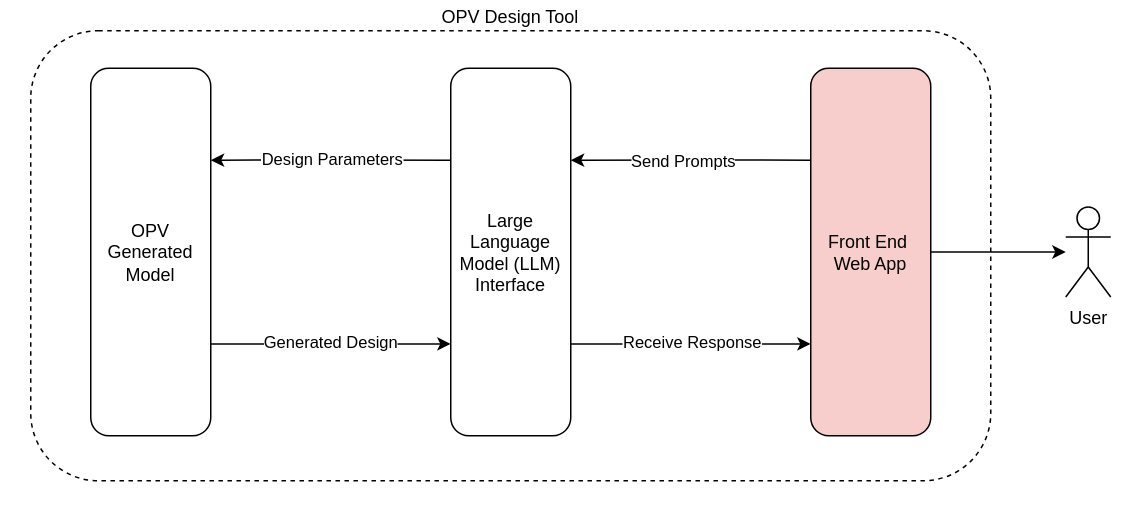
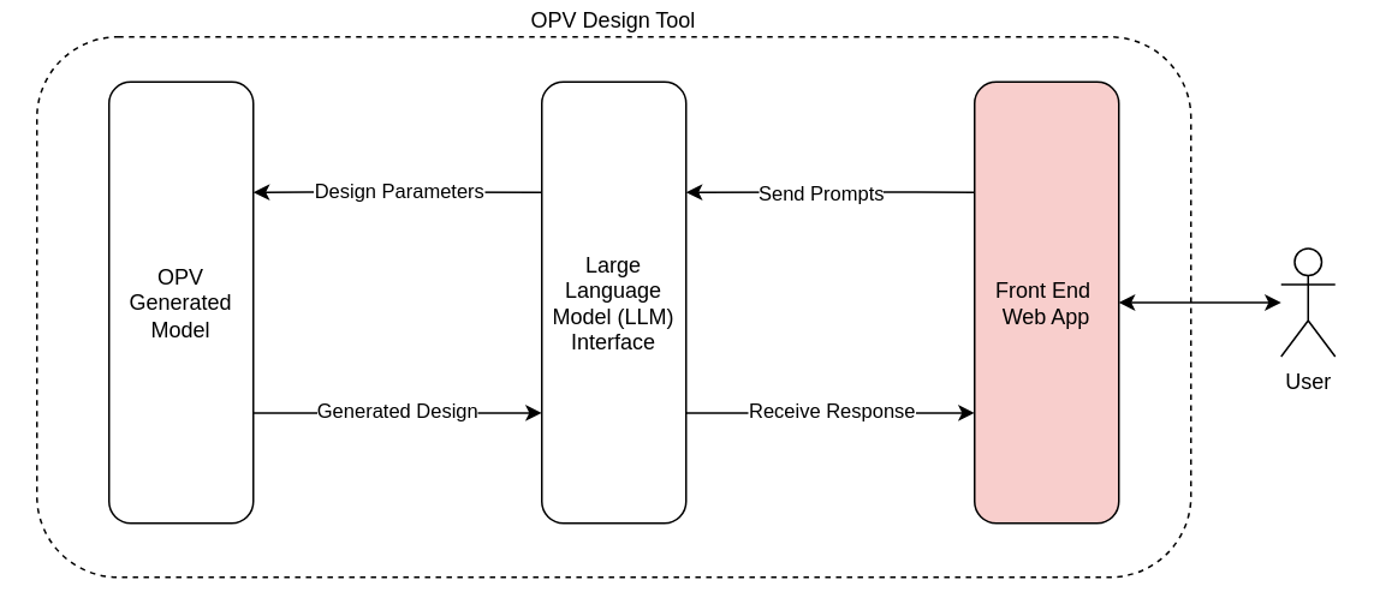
- <mxCell id="3" style="edgeStyle=orthogonalEdgeStyle;rounded=0;orthogonalLoop=1;jettySize=auto;html=1;entryX=1;entryY=0.5;entryDx=0;entryDy=0;startArrow=classic;startFill=1;endArrow=none;" edge="1" parent="1" source="4" target="7"><mxGeometry relative="1" as="geometry" /></mxCell>
+ <mxCell id="3" style="edgeStyle=orthogonalEdgeStyle;rounded=0;orthogonalLoop=1;jettySize=auto;html=1;entryX=1;entryY=0.5;entryDx=0;entryDy=0;startArrow=classic;startFill=1;" edge="1" parent="1" source="4" target="7"><mxGeometry relative="1" as="geometry" /></mxCell>
